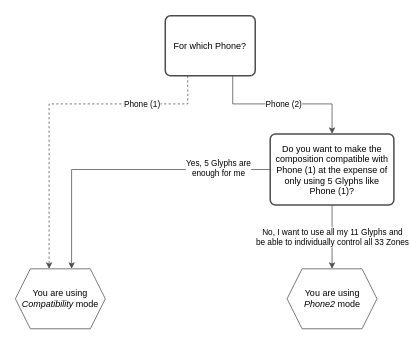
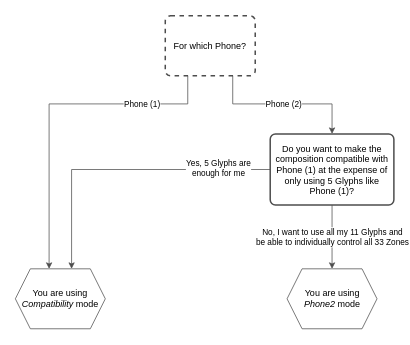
- <mxCell id="4" value="For which Phone?" style="rounded=1;whiteSpace=wrap;html=1;absoluteArcSize=1;arcSize=14;strokeWidth=2;strokeColor=#4D4D4D;" parent="1" vertex="1"><mxGeometry x="220" y="20.5" width="120" height="80" as="geometry" /></mxCell>
+ <mxCell id="4" value="For which Phone?" style="rounded=1;whiteSpace=wrap;html=1;absoluteArcSize=1;arcSize=14;strokeWidth=2;strokeColor=#4D4D4D;dashed=1;" parent="1" vertex="1"><mxGeometry x="220" y="20.5" width="120" height="80" as="geometry" /></mxCell>
- <mxCell id="3" value="Phone (1)" style="edgeStyle=orthogonalEdgeStyle;rounded=0;orthogonalLoop=1;jettySize=auto;html=1;exitX=0.25;exitY=1;exitDx=0;exitDy=0;entryX=0.375;entryY=0;entryDx=0;entryDy=0;strokeColor=#4D4D4D;dashed=1;" parent="1" source="4" target="9" edge="1"><mxGeometry x="-0.554" relative="1" as="geometry"><Array as="points"><mxPoint x="250" y="138" /><mxPoint x="65" y="138" /></Array><mxPoint as="offset" /></mxGeometry></mxCell>
+ <mxCell id="3" value="Phone (1)" style="edgeStyle=orthogonalEdgeStyle;rounded=0;orthogonalLoop=1;jettySize=auto;html=1;exitX=0.25;exitY=1;exitDx=0;exitDy=0;entryX=0.375;entryY=0;entryDx=0;entryDy=0;strokeColor=#4D4D4D;" parent="1" source="4" target="9" edge="1"><mxGeometry x="-0.554" relative="1" as="geometry"><Array as="points"><mxPoint x="250" y="138" /><mxPoint x="65" y="138" /></Array><mxPoint as="offset" /></mxGeometry></mxCell>
